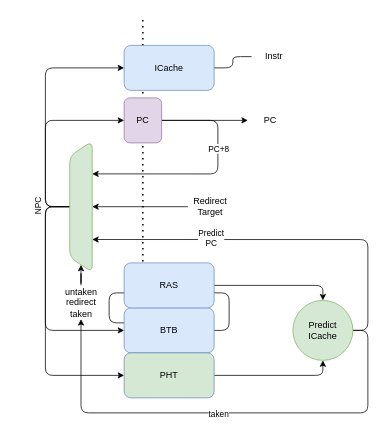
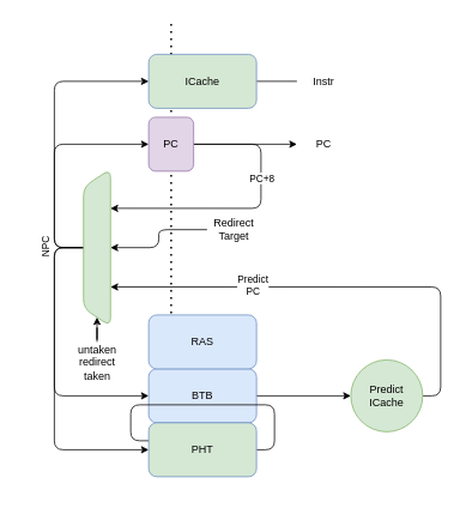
- <mxCell id="31" value="Instr" style="text;html=1;align=center;verticalAlign=middle;whiteSpace=wrap;rounded=1;" vertex="1" parent="1"><mxGeometry x="335" y="60.004" width="60" height="30" as="geometry" /></mxCell>
+ <mxCell id="31" value="Instr" style="text;html=1;align=center;verticalAlign=middle;whiteSpace=wrap;rounded=1;" vertex="1" parent="1"><mxGeometry x="330" y="75.004" width="60" height="30" as="geometry" /></mxCell>
- <mxCell id="4" value="ICache" style="rounded=1;whiteSpace=wrap;html=1;fillColor=#dae8fc;strokeColor=#6c8ebf;" vertex="1" parent="1"><mxGeometry x="165" y="60" width="120" height="60" as="geometry" /></mxCell>
+ <mxCell id="4" value="ICache" style="rounded=1;whiteSpace=wrap;html=1;fillColor=#d5e8d4;strokeColor=#6c8ebf;" vertex="1" parent="1"><mxGeometry x="165" y="60" width="120" height="60" as="geometry" /></mxCell>
- <mxCell id="23" value="Redirect Target" style="text;html=1;align=center;verticalAlign=middle;whiteSpace=wrap;rounded=1;" vertex="1" parent="1"><mxGeometry x="250" y="260.097" width="60" height="30" as="geometry" /></mxCell>
+ <mxCell id="23" value="Redirect Target" style="text;html=1;align=center;verticalAlign=middle;whiteSpace=wrap;rounded=1;" vertex="1" parent="1"><mxGeometry x="230" y="240.097" width="60" height="30" as="geometry" /></mxCell>
- <mxCell id="21" style="edgeStyle=orthogonalEdgeStyle;rounded=1;orthogonalLoop=1;jettySize=auto;html=1;exitX=1;exitY=0.5;exitDx=0;exitDy=0;entryX=0.5;entryY=0;entryDx=0;entryDy=0;" edge="1" parent="1" source="22" target="28"><mxGeometry relative="1" as="geometry"><mxPoint x="380" y="380" as="targetPoint" /></mxGeometry></mxCell>
- <mxCell id="17" style="edgeStyle=orthogonalEdgeStyle;rounded=1;orthogonalLoop=1;jettySize=auto;html=1;exitX=1;exitY=0.5;exitDx=0;exitDy=0;" edge="1" parent="1" source="18" target="22"><mxGeometry relative="1" as="geometry" /></mxCell>
+ <mxCell id="17" style="edgeStyle=orthogonalEdgeStyle;rounded=1;orthogonalLoop=1;jettySize=auto;html=1;exitX=1;exitY=0.5;exitDx=0;exitDy=0;entryX=0;entryY=0.5;entryDx=0;entryDy=0;" edge="1" parent="1" source="18" target="28"><mxGeometry relative="1" as="geometry" /></mxCell>
- <mxCell id="19" style="edgeStyle=orthogonalEdgeStyle;rounded=1;orthogonalLoop=1;jettySize=auto;html=1;exitX=1;exitY=0.5;exitDx=0;exitDy=0;entryX=0.5;entryY=1;entryDx=0;entryDy=0;" edge="1" parent="1" source="20" target="28"><mxGeometry relative="1" as="geometry"><mxPoint x="380" y="500.069" as="targetPoint" /></mxGeometry></mxCell>
+ <mxCell id="19" style="edgeStyle=orthogonalEdgeStyle;rounded=1;orthogonalLoop=1;jettySize=auto;html=1;exitX=1;exitY=0.5;exitDx=0;exitDy=0;" edge="1" parent="1" source="20" target="18"><mxGeometry relative="1" as="geometry"><mxPoint x="380" y="500.069" as="targetPoint" /></mxGeometry></mxCell>
- <mxCell id="26" style="edgeStyle=orthogonalEdgeStyle;rounded=1;orthogonalLoop=1;jettySize=auto;html=1;exitX=1;exitY=0.5;exitDx=0;exitDy=0;entryX=0.5;entryY=1;entryDx=0;entryDy=0;" edge="1" parent="1" source="28" target="29"><mxGeometry relative="1" as="geometry"><Array as="points"><mxPoint x="490" y="440" /><mxPoint x="490" y="550" /><mxPoint x="108" y="550" /></Array></mxGeometry></mxCell>
- <mxCell id="27" value="taken" style="edgeLabel;html=1;align=center;verticalAlign=middle;resizable=0;points=[];rounded=1;" vertex="1" connectable="0" parent="26"><mxGeometry x="0.034" y="1" relative="1" as="geometry"><mxPoint as="offset" /></mxGeometry></mxCell>
